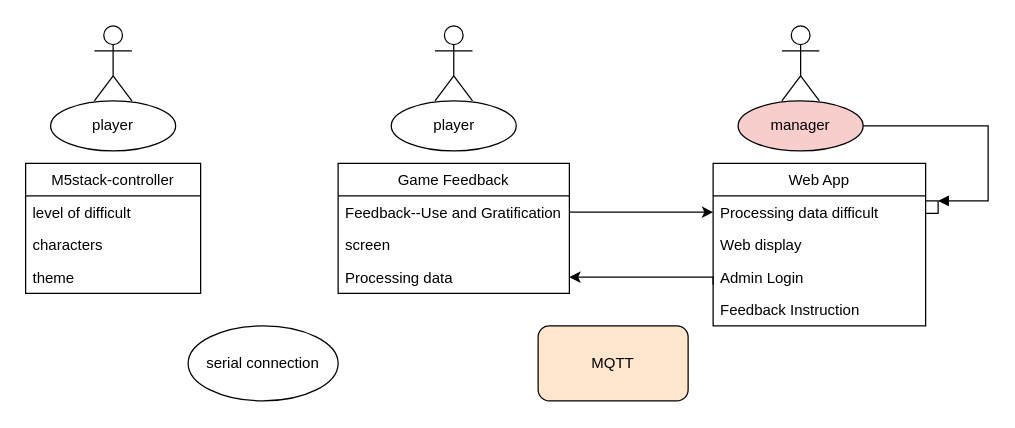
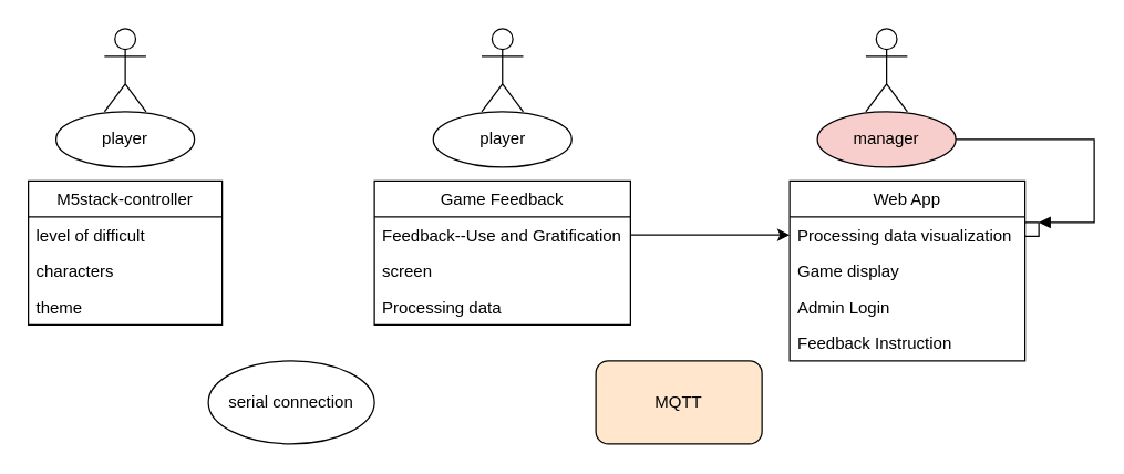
- <mxCell id="11" value="Processing data difficult" style="text;strokeColor=none;fillColor=none;align=left;verticalAlign=top;spacingLeft=4;spacingRight=4;overflow=hidden;rotatable=0;points=[[0,0.5],[1,0.5]];portConstraint=eastwest;" parent="10" vertex="1"><mxGeometry y="26" width="170" height="26" as="geometry" /></mxCell>
+ <mxCell id="11" value="Processing data visualization" style="text;strokeColor=none;fillColor=none;align=left;verticalAlign=top;spacingLeft=4;spacingRight=4;overflow=hidden;rotatable=0;points=[[0,0.5],[1,0.5]];portConstraint=eastwest;" parent="10" vertex="1"><mxGeometry y="26" width="170" height="26" as="geometry" /></mxCell>
- <mxCell id="12" value="Web display" style="text;strokeColor=none;fillColor=none;spacingLeft=4;spacingRight=4;overflow=hidden;rotatable=0;points=[[0,0.5],[1,0.5]];portConstraint=eastwest;fontSize=12;" parent="10" vertex="1"><mxGeometry y="52" width="170" height="26" as="geometry" /></mxCell>
+ <mxCell id="12" value="Game display" style="text;strokeColor=none;fillColor=none;spacingLeft=4;spacingRight=4;overflow=hidden;rotatable=0;points=[[0,0.5],[1,0.5]];portConstraint=eastwest;fontSize=12;" parent="10" vertex="1"><mxGeometry y="52" width="170" height="26" as="geometry" /></mxCell>
- <mxCell id="24" value="" style="edgeStyle=orthogonalEdgeStyle;rounded=0;orthogonalLoop=1;jettySize=auto;html=1;fontFamily=Helvetica;entryX=1;entryY=0.5;entryDx=0;entryDy=0;exitX=0;exitY=0.736;exitDx=0;exitDy=0;exitPerimeter=0;" parent="1" source="13" target="9" edge="1"><mxGeometry relative="1" as="geometry"><Array as="points"><mxPoint x="570" y="221" /></Array></mxGeometry></mxCell>
